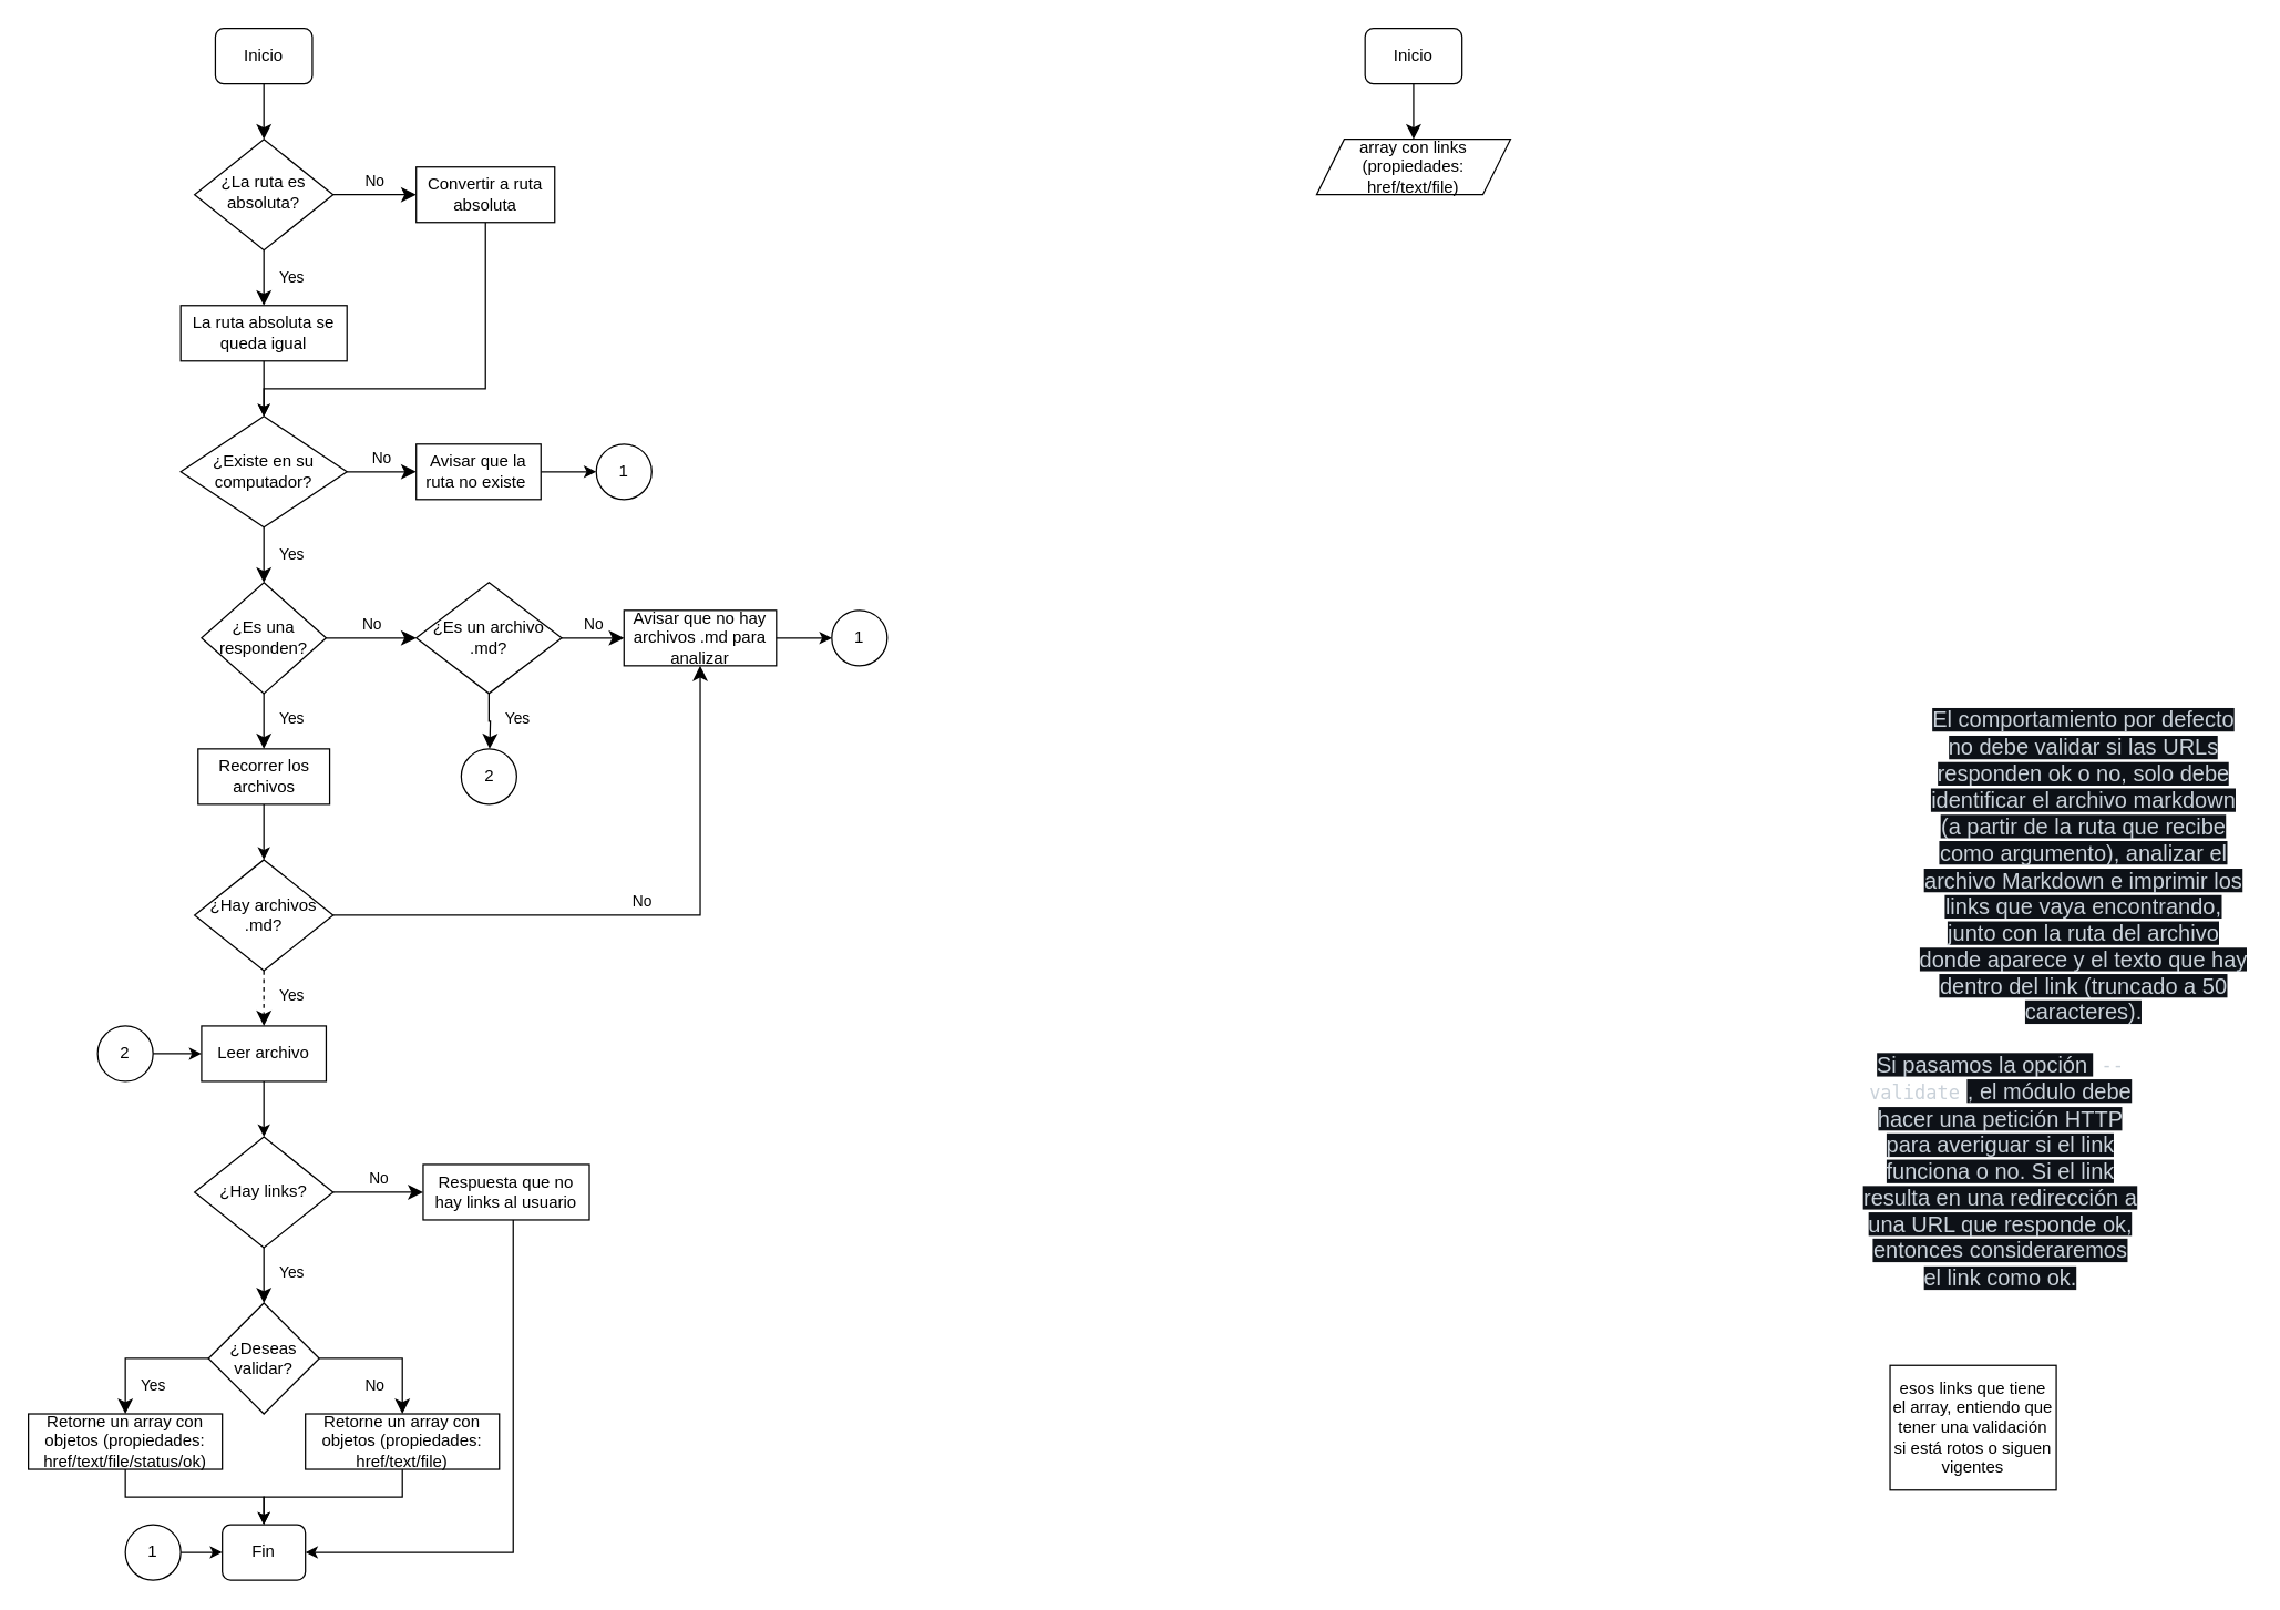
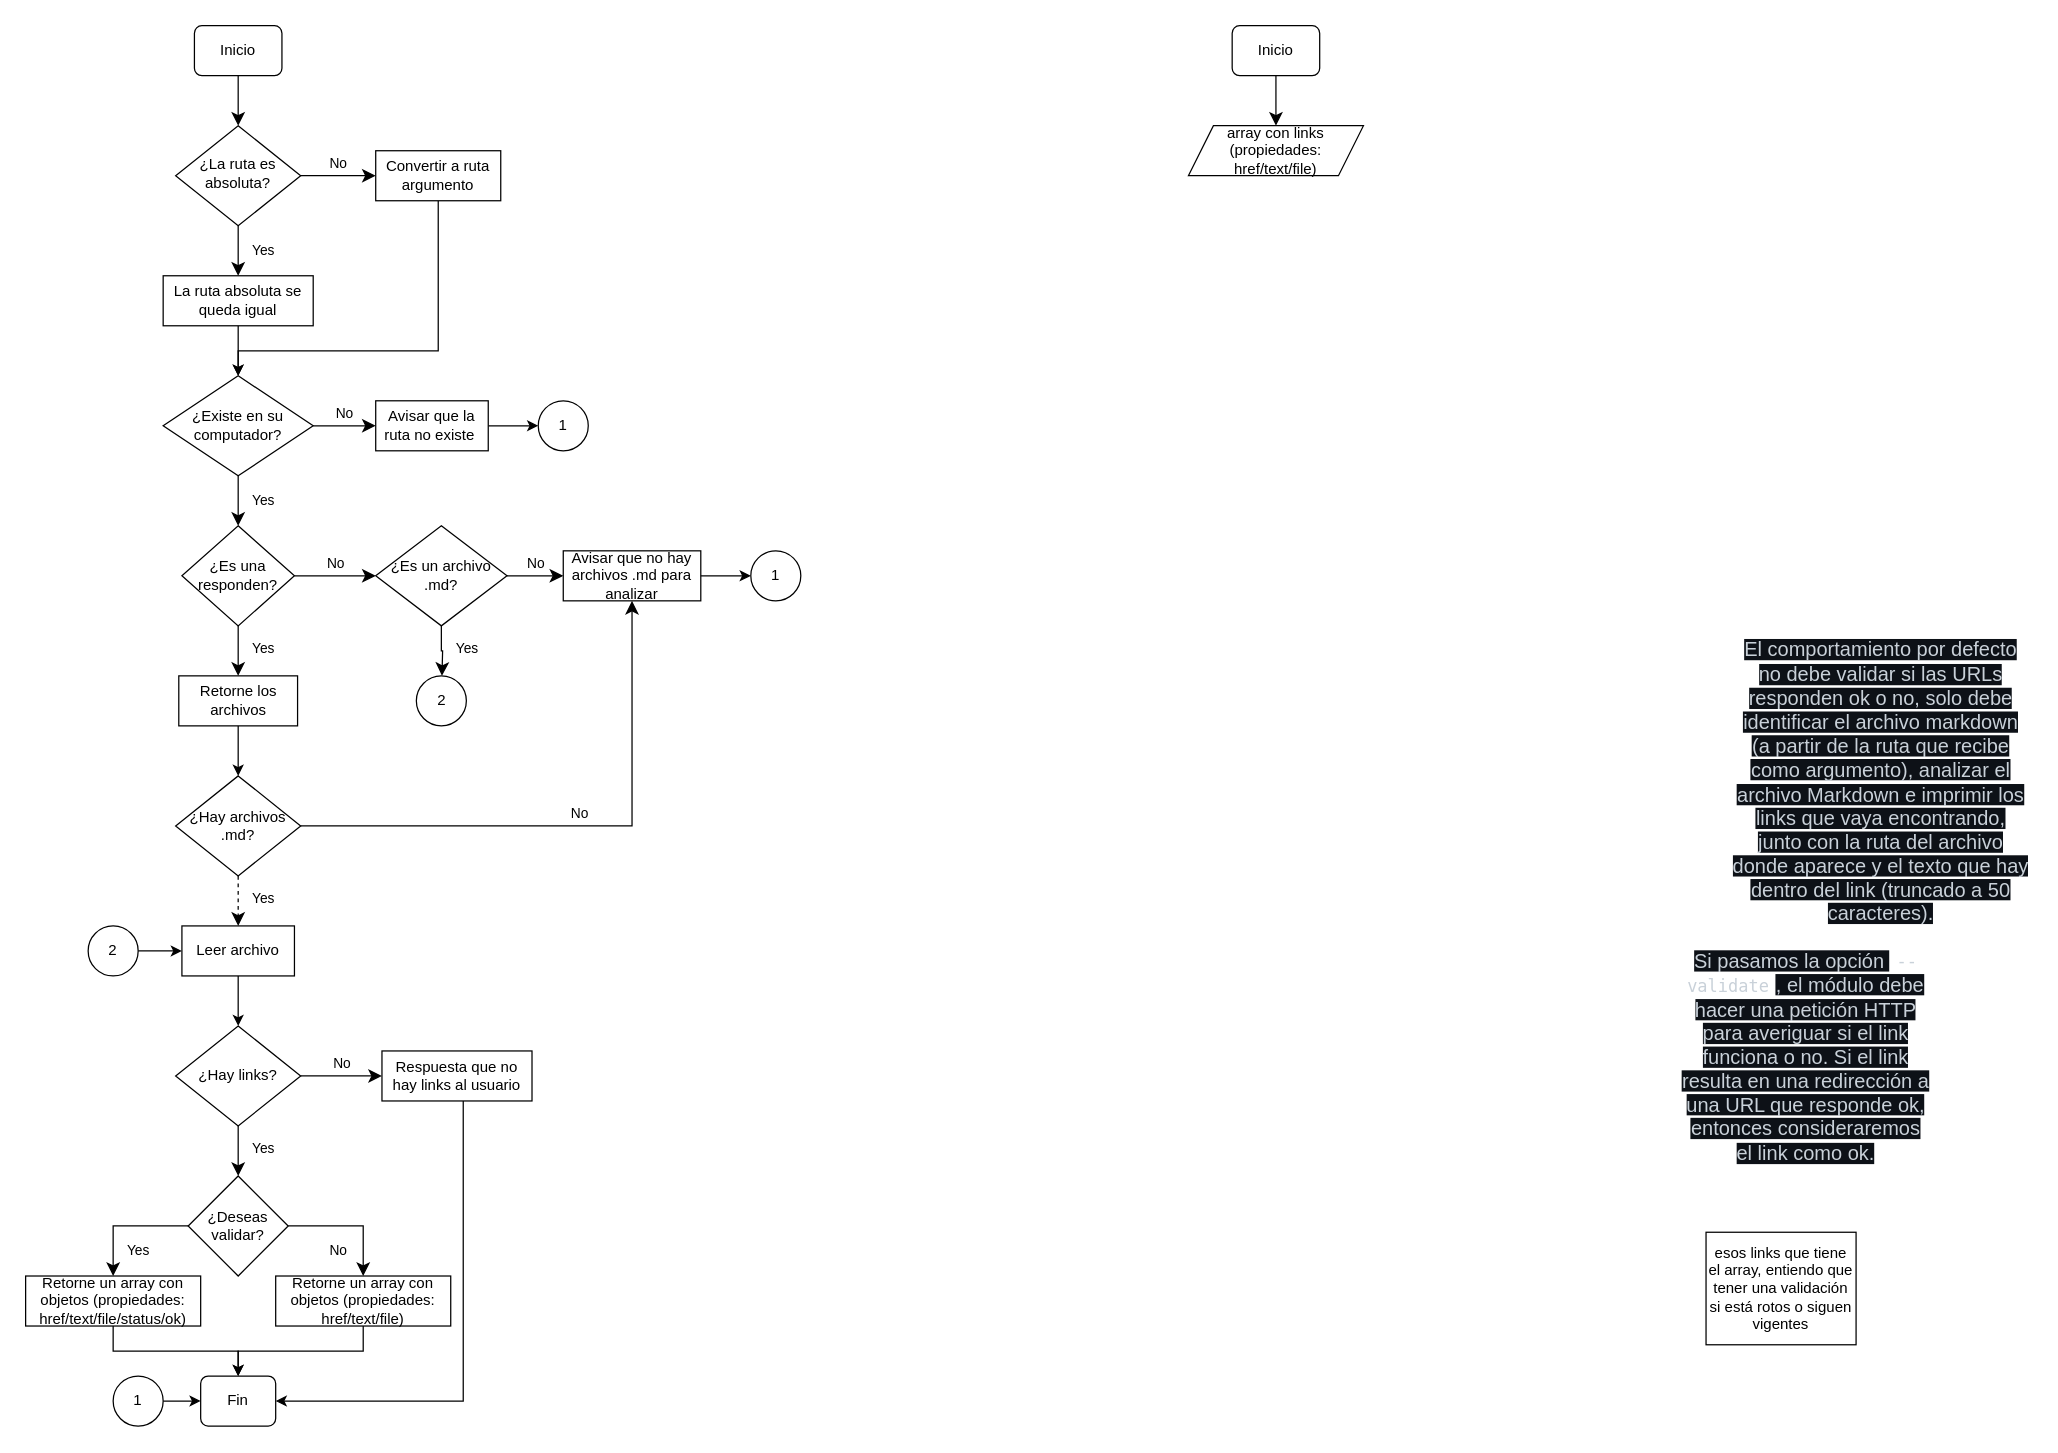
- <mxCell id="8" value="Convertir a ruta absoluta" style="rounded=1;whiteSpace=wrap;html=1;fontSize=12;glass=0;strokeWidth=1;shadow=0;arcSize=0;" parent="1" vertex="1"><mxGeometry x="300" y="120" width="100" height="40" as="geometry" /></mxCell>
+ <mxCell id="8" value="Convertir a ruta argumento" style="rounded=1;whiteSpace=wrap;html=1;fontSize=12;glass=0;strokeWidth=1;shadow=0;arcSize=0;" parent="1" vertex="1"><mxGeometry x="300" y="120" width="100" height="40" as="geometry" /></mxCell>
- <mxCell id="35" value="Recorrer los archivos" style="whiteSpace=wrap;html=1;rounded=0;" parent="1" vertex="1"><mxGeometry x="142.5" y="540" width="95" height="40" as="geometry" /></mxCell>
+ <mxCell id="35" value="Retorne los archivos" style="whiteSpace=wrap;html=1;rounded=0;" parent="1" vertex="1"><mxGeometry x="142.5" y="540" width="95" height="40" as="geometry" /></mxCell>
